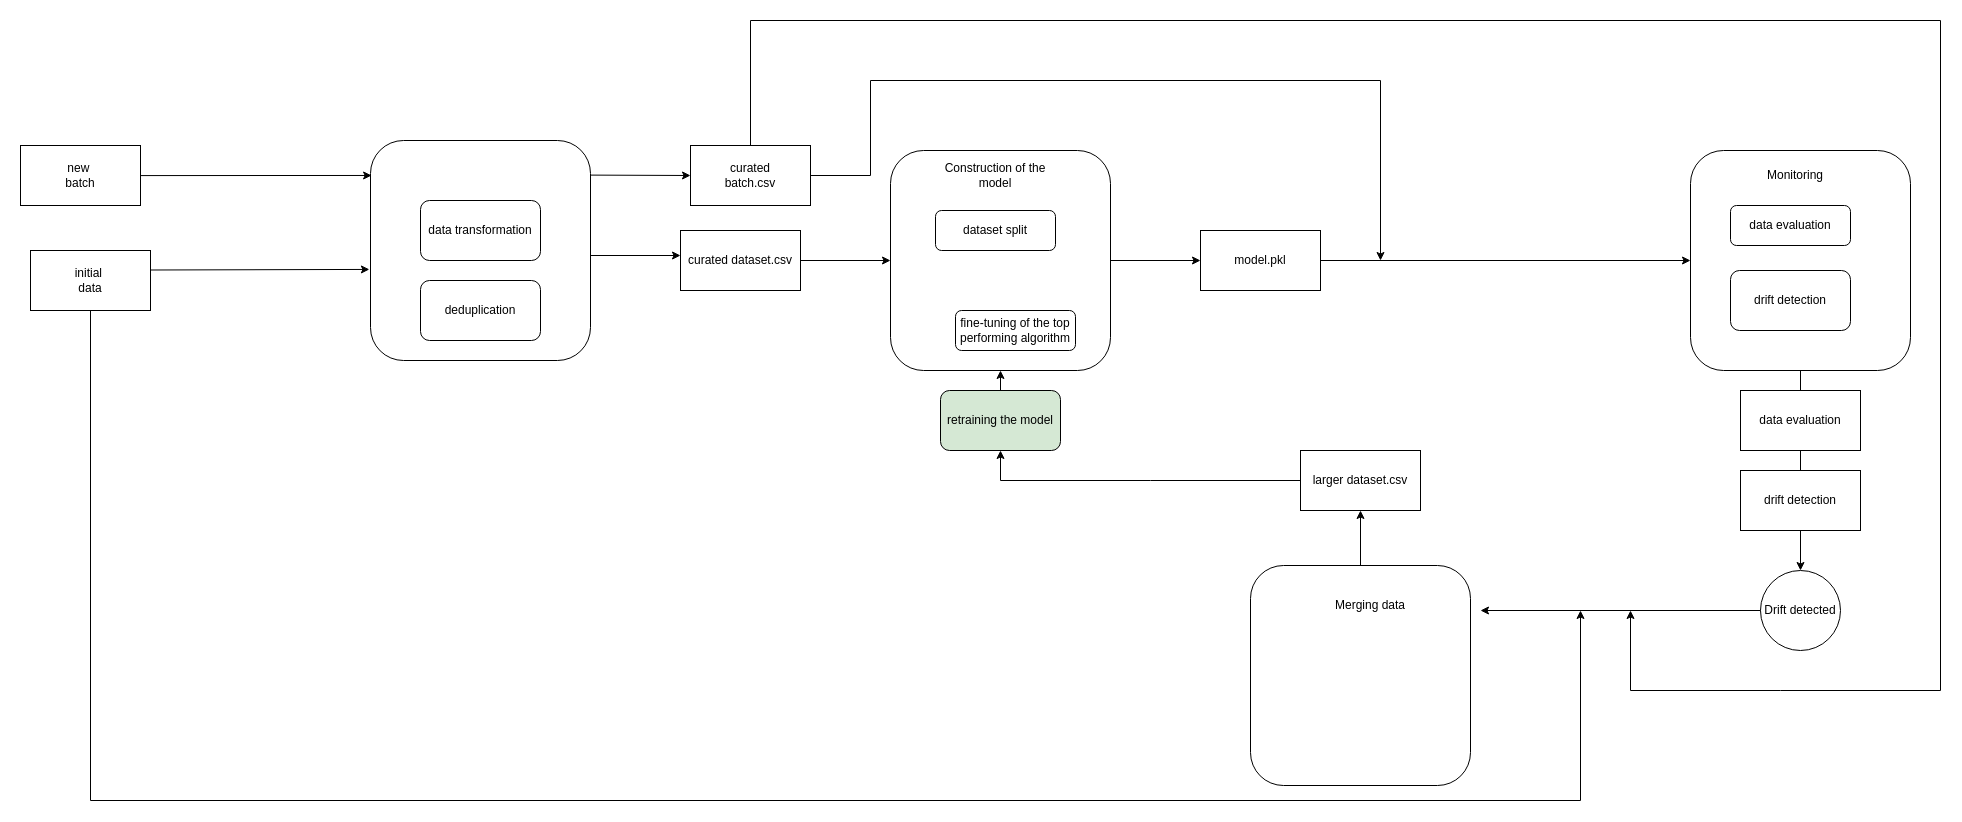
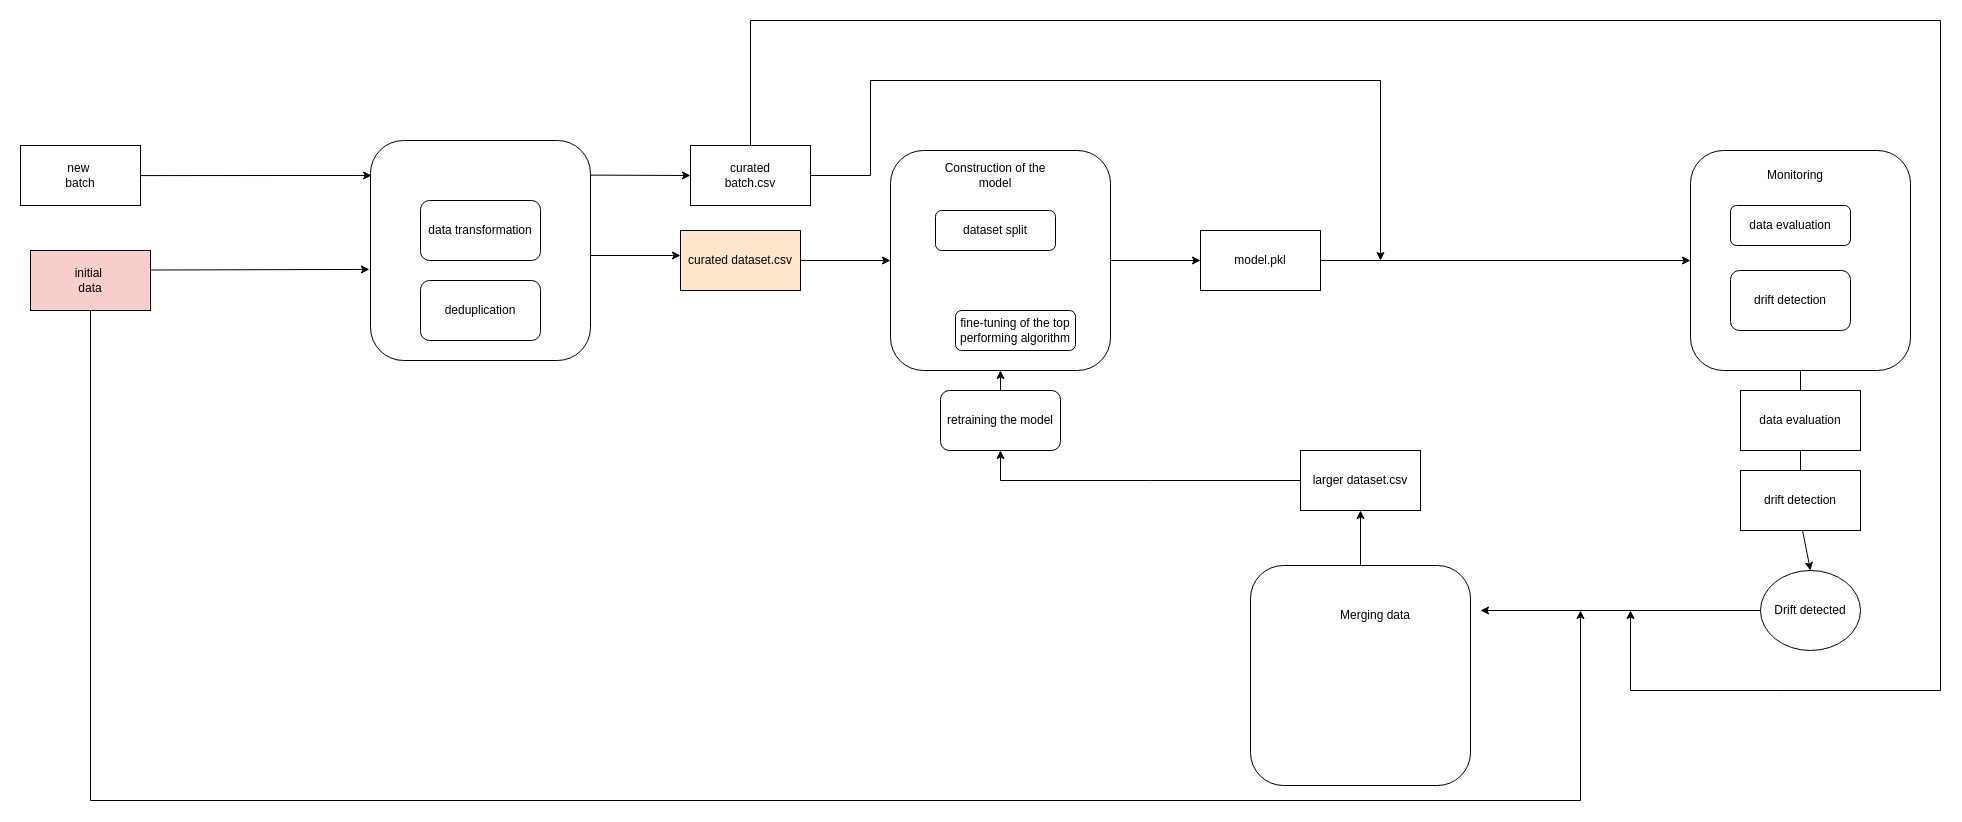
- <mxCell id="11" value="curated dataset.csv" style="rounded=0;whiteSpace=wrap;html=1;" vertex="1" parent="1"><mxGeometry x="680" y="230" width="120" height="60" as="geometry" /></mxCell>
+ <mxCell id="11" value="curated dataset.csv" style="rounded=0;whiteSpace=wrap;html=1;fillColor=#ffe6cc;" vertex="1" parent="1"><mxGeometry x="680" y="230" width="120" height="60" as="geometry" /></mxCell>
- <mxCell id="7" value="initial&amp;nbsp;&lt;br&gt;data" style="rounded=0;whiteSpace=wrap;html=1;" vertex="1" parent="1"><mxGeometry x="30" y="250" width="120" height="60" as="geometry" /></mxCell>
+ <mxCell id="7" value="initial&amp;nbsp;&lt;br&gt;data" style="rounded=0;whiteSpace=wrap;html=1;fillColor=#f8cecc;" vertex="1" parent="1"><mxGeometry x="30" y="250" width="120" height="60" as="geometry" /></mxCell>
- <mxCell id="37" value="retraining the model" style="rounded=1;whiteSpace=wrap;html=1;fillColor=#d5e8d4;" vertex="1" parent="1"><mxGeometry y="390" width="120" height="60" as="geometry" x="940" /></mxCell>
+ <mxCell id="37" value="retraining the model" style="rounded=1;whiteSpace=wrap;html=1;" vertex="1" parent="1"><mxGeometry y="390" width="120" height="60" as="geometry" x="940" /></mxCell>
- <mxCell id="29" value="Merging data" style="text;html=1;strokeColor=none;fillColor=none;align=center;verticalAlign=middle;whiteSpace=wrap;rounded=0;" vertex="1" parent="1"><mxGeometry x="1305" y="590" width="130" height="30" as="geometry" /></mxCell>
+ <mxCell id="29" value="Merging data" style="text;html=1;strokeColor=none;fillColor=none;align=center;verticalAlign=middle;whiteSpace=wrap;rounded=0;" vertex="1" parent="1"><mxGeometry x="1310" y="600" width="130" height="30" as="geometry" /></mxCell>
- <mxCell id="24" value="Drift detected" style="ellipse;whiteSpace=wrap;html=1;aspect=fixed;rounded=1;" vertex="1" parent="1"><mxGeometry x="1760" y="570" width="80" height="80" as="geometry" /></mxCell>
+ <mxCell id="24" value="Drift detected" style="ellipse;whiteSpace=wrap;html=1;aspect=fixed;rounded=1;" vertex="1" parent="1"><mxGeometry x="1760" y="570" width="100" height="80" as="geometry" /></mxCell>
